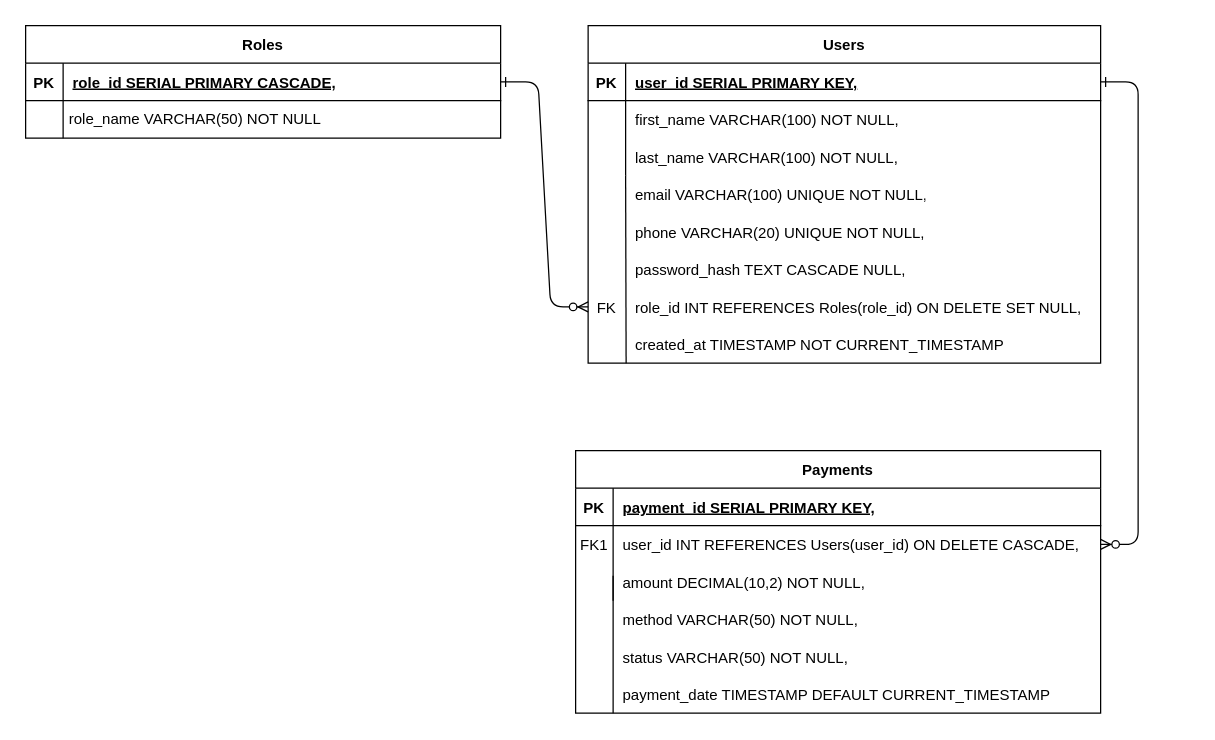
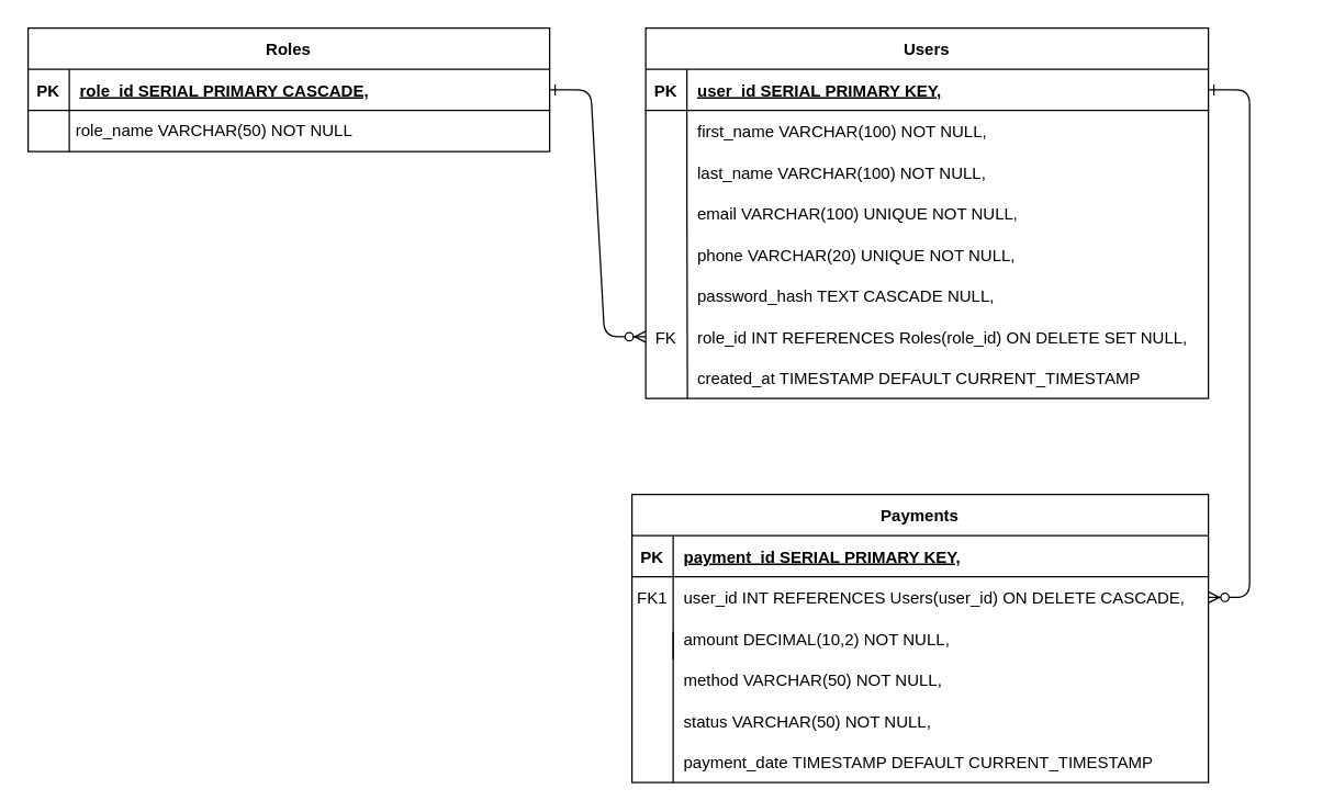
- <mxCell id="46" value="created_at TIMESTAMP NOT CURRENT_TIMESTAMP" style="shape=partialRectangle;overflow=hidden;connectable=0;fillColor=none;top=0;left=0;bottom=0;right=0;align=left;spacingLeft=6;" vertex="1" parent="44"><mxGeometry x="30" width="350" height="30" as="geometry"><mxRectangle width="240" height="30" as="alternateBounds" /></mxGeometry></mxCell>
+ <mxCell id="46" value="created_at TIMESTAMP DEFAULT CURRENT_TIMESTAMP" style="shape=partialRectangle;overflow=hidden;connectable=0;fillColor=none;top=0;left=0;bottom=0;right=0;align=left;spacingLeft=6;" vertex="1" parent="44"><mxGeometry x="30" width="350" height="30" as="geometry"><mxRectangle width="240" height="30" as="alternateBounds" /></mxGeometry></mxCell>
